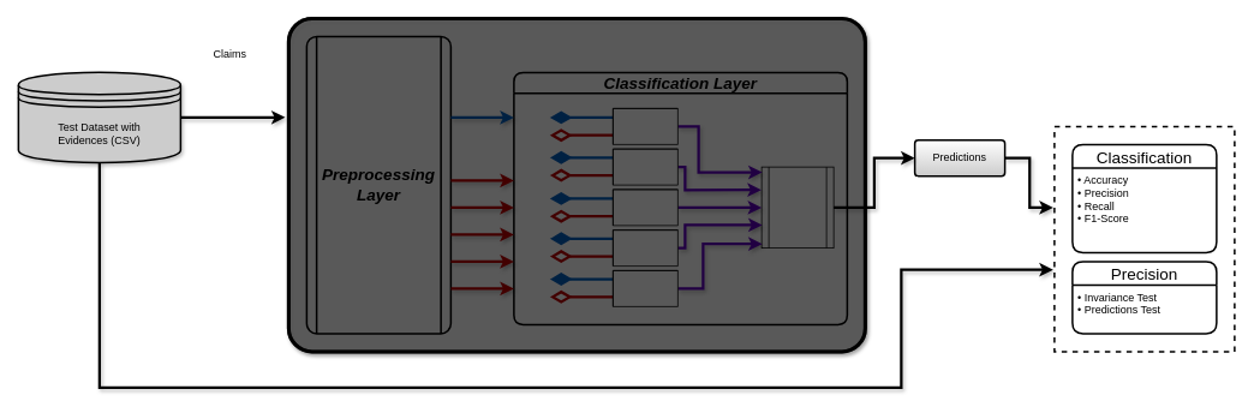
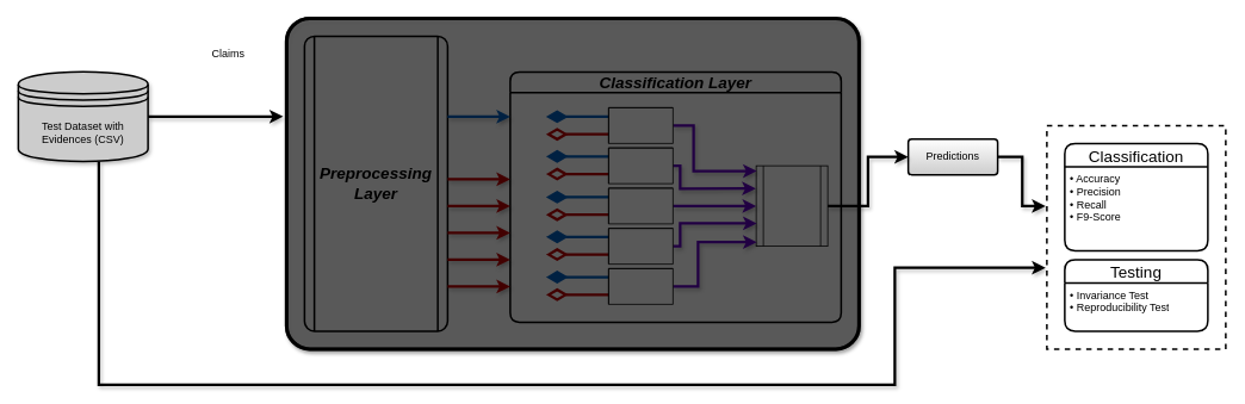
- <mxCell id="38" value="Test Dataset with&lt;br style=&quot;border-color: var(--border-color);&quot;&gt;Evidences (CSV)" style="shape=datastore;whiteSpace=wrap;html=1;strokeWidth=2;shadow=1;fillColor=#CCCCCC;" vertex="1" parent="1"><mxGeometry x="20" y="80" width="180" height="100" as="geometry" /></mxCell>
+ <mxCell id="38" value="Test Dataset with&lt;br style=&quot;border-color: var(--border-color);&quot;&gt;Evidences (CSV)" style="shape=datastore;whiteSpace=wrap;html=1;strokeWidth=2;shadow=1;fillColor=#CCCCCC;" vertex="1" parent="1"><mxGeometry x="20" y="80" width="145" height="100" as="geometry" /></mxCell>
- <mxCell id="41" value="• Accuracy&lt;br&gt;• Precision&lt;br&gt;• Recall&lt;br&gt;• F1-Score" style="text;strokeColor=none;fillColor=none;spacingLeft=4;spacingRight=4;overflow=hidden;rotatable=0;points=[[0,0.5],[1,0.5]];portConstraint=eastwest;fontSize=12;whiteSpace=wrap;html=1;" vertex="1" parent="40"><mxGeometry y="26" width="160" height="94" as="geometry" /></mxCell>
+ <mxCell id="41" value="• Accuracy&lt;br&gt;• Precision&lt;br&gt;• Recall&lt;br&gt;• F9-Score" style="text;strokeColor=none;fillColor=none;spacingLeft=4;spacingRight=4;overflow=hidden;rotatable=0;points=[[0,0.5],[1,0.5]];portConstraint=eastwest;fontSize=12;whiteSpace=wrap;html=1;" vertex="1" parent="40"><mxGeometry y="26" width="160" height="94" as="geometry" /></mxCell>
- <mxCell id="42" value="Precision" style="swimlane;fontStyle=0;childLayout=stackLayout;horizontal=1;startSize=26;horizontalStack=0;resizeParent=1;resizeParentMax=0;resizeLast=0;collapsible=1;marginBottom=0;align=center;fontSize=18;rounded=1;strokeWidth=2;" vertex="1" parent="1"><mxGeometry x="1190" y="290" width="160" height="80" as="geometry" /></mxCell>
+ <mxCell id="42" value="Testing" style="swimlane;fontStyle=0;childLayout=stackLayout;horizontal=1;startSize=26;horizontalStack=0;resizeParent=1;resizeParentMax=0;resizeLast=0;collapsible=1;marginBottom=0;align=center;fontSize=18;rounded=1;strokeWidth=2;" vertex="1" parent="1"><mxGeometry x="1190" y="290" width="160" height="80" as="geometry" /></mxCell>
- <mxCell id="43" value="• Invariance Test&lt;br&gt;• Predictions Test" style="text;strokeColor=none;fillColor=none;spacingLeft=4;spacingRight=4;overflow=hidden;rotatable=0;points=[[0,0.5],[1,0.5]];portConstraint=eastwest;fontSize=12;whiteSpace=wrap;html=1;" vertex="1" parent="42"><mxGeometry y="26" width="160" height="54" as="geometry" /></mxCell>
+ <mxCell id="43" value="• Invariance Test&lt;br&gt;• Reproducibility Test" style="text;strokeColor=none;fillColor=none;spacingLeft=4;spacingRight=4;overflow=hidden;rotatable=0;points=[[0,0.5],[1,0.5]];portConstraint=eastwest;fontSize=12;whiteSpace=wrap;html=1;" vertex="1" parent="42"><mxGeometry y="26" width="160" height="54" as="geometry" /></mxCell>
